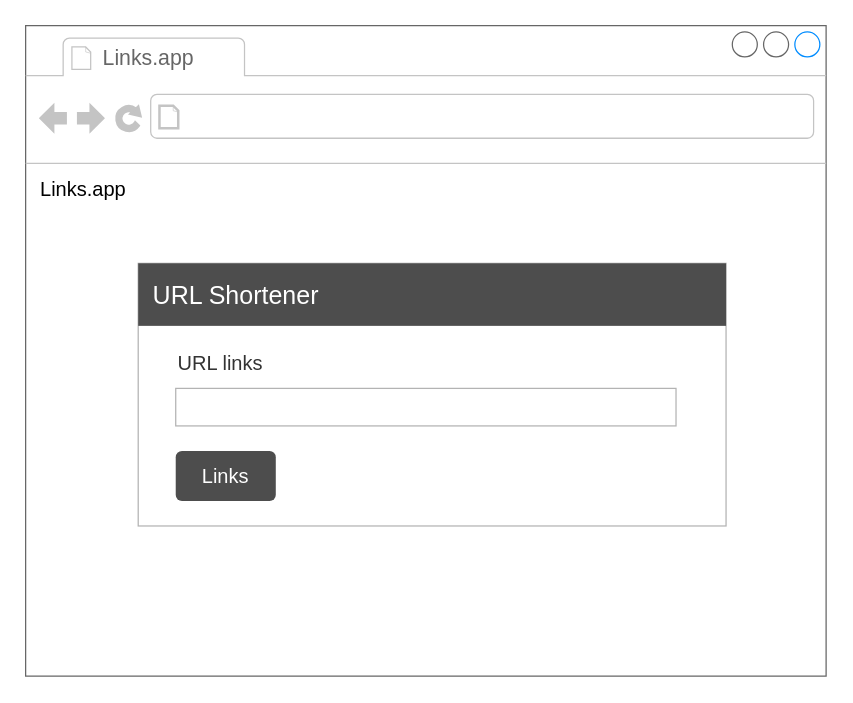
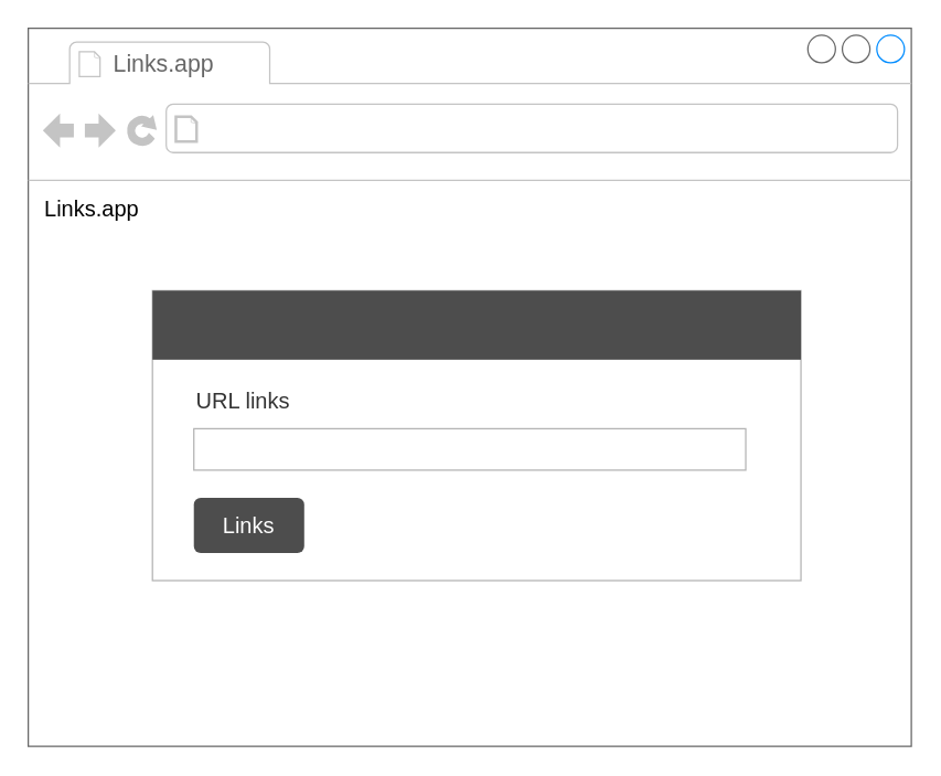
- <mxCell id="9" value="&lt;font style=&quot;font-size: 20px&quot;&gt;URL Shortener&lt;/font&gt;" style="text;html=1;strokeColor=none;fillColor=none;align=left;verticalAlign=middle;whiteSpace=wrap;rounded=0;fontSize=16;fontColor=#FFFFFF;" parent="2" vertex="1"><mxGeometry x="100" y="197.5" width="150" height="35" as="geometry" /></mxCell>
